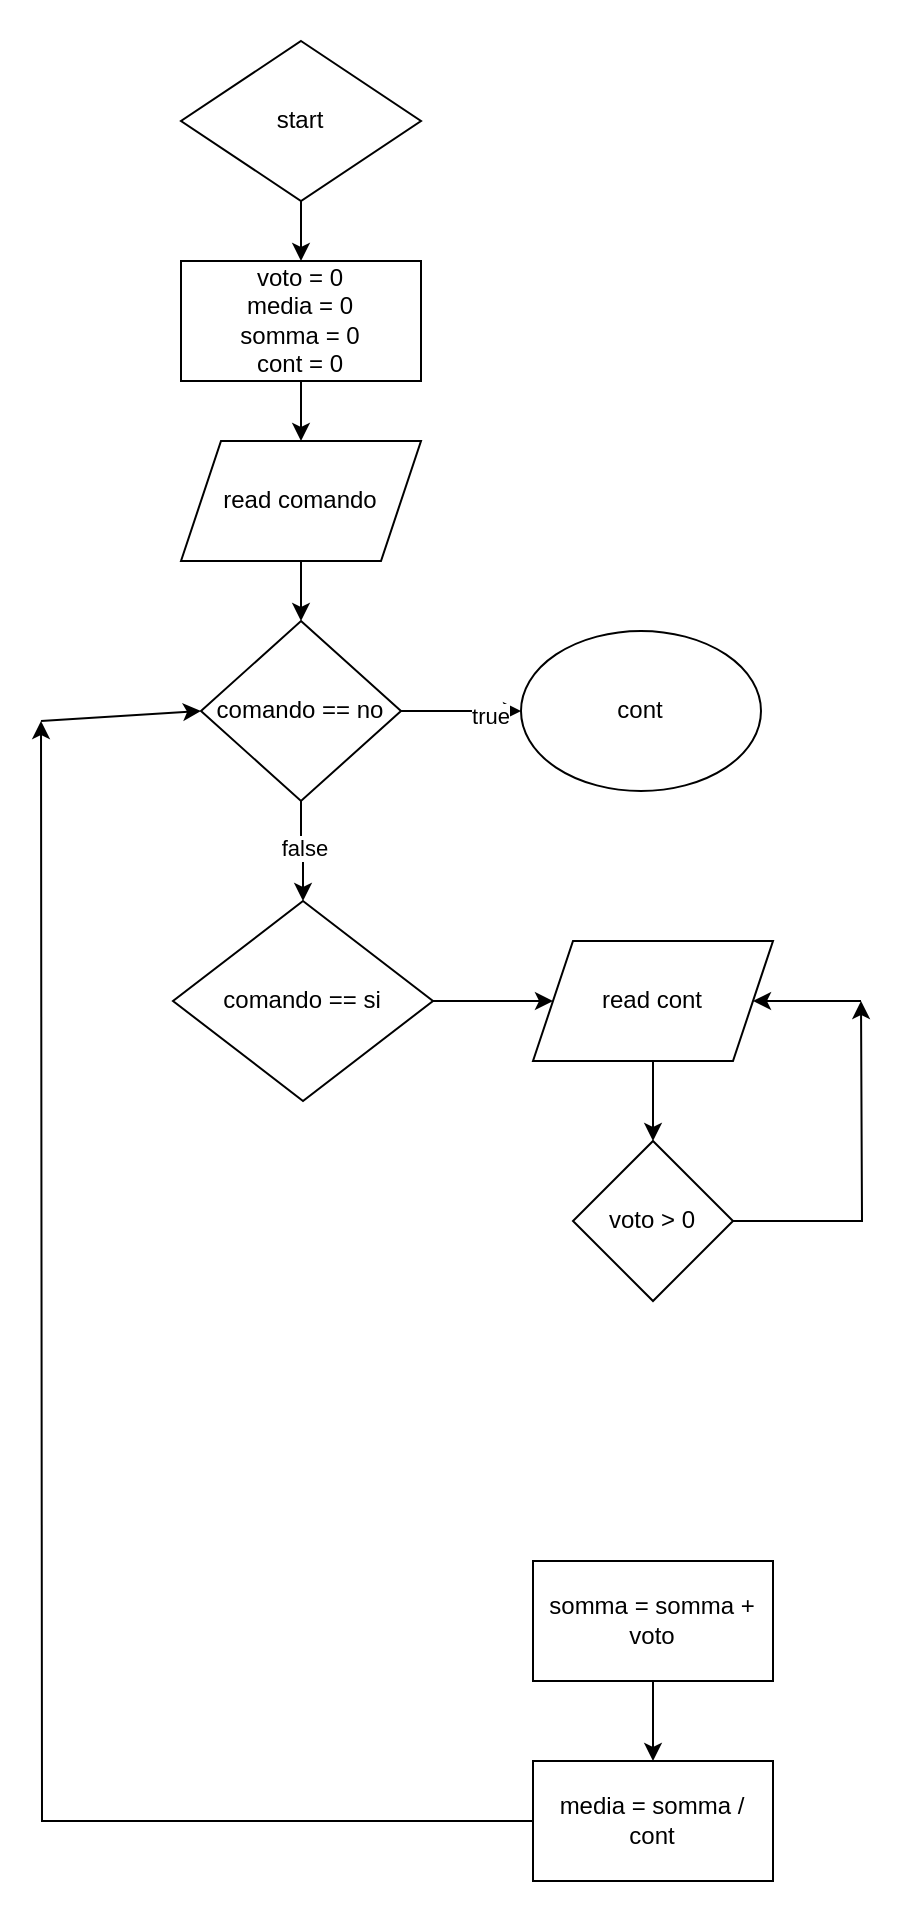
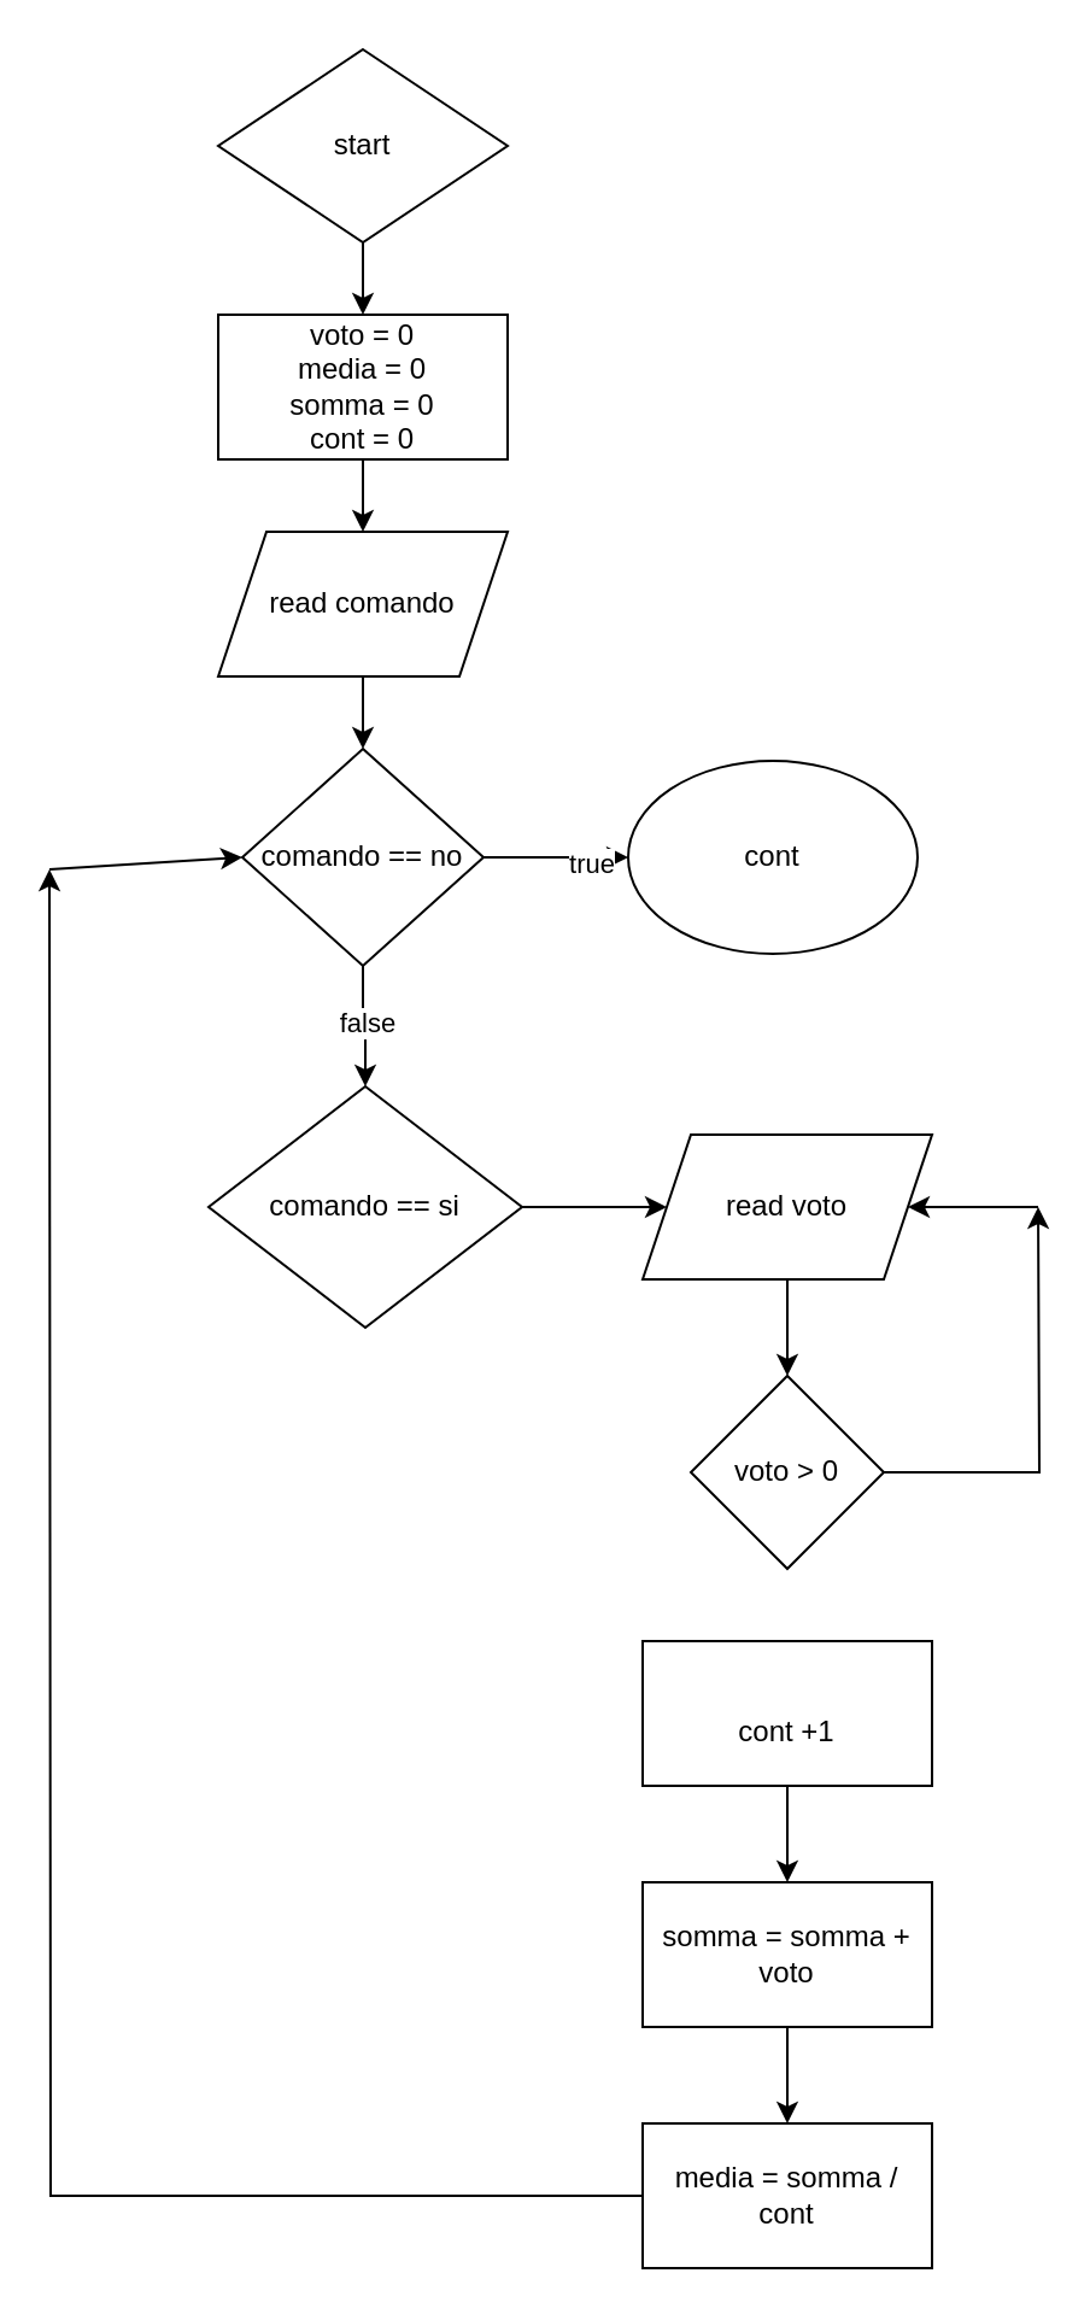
- <mxCell id="16" value="read cont" style="shape=parallelogram;perimeter=parallelogramPerimeter;whiteSpace=wrap;html=1;fixedSize=1;" vertex="1" parent="1"><mxGeometry x="266" y="470" width="120" height="60" as="geometry" /></mxCell>
+ <mxCell id="16" value="read voto" style="shape=parallelogram;perimeter=parallelogramPerimeter;whiteSpace=wrap;html=1;fixedSize=1;" vertex="1" parent="1"><mxGeometry x="266" y="470" width="120" height="60" as="geometry" /></mxCell>
+ <mxCell id="22" value="&lt;div&gt;&amp;nbsp;&lt;br&gt;&lt;/div&gt;&lt;div&gt;cont +1&lt;br&gt;&lt;/div&gt;" style="whiteSpace=wrap;html=1;" vertex="1" parent="1"><mxGeometry x="266" y="680" width="120" height="60" as="geometry" /></mxCell>
+ <mxCell id="21" value="" style="edgeStyle=orthogonalEdgeStyle;rounded=0;orthogonalLoop=1;jettySize=auto;html=1;" edge="1" parent="1" source="22" target="20"><mxGeometry relative="1" as="geometry" /></mxCell>
